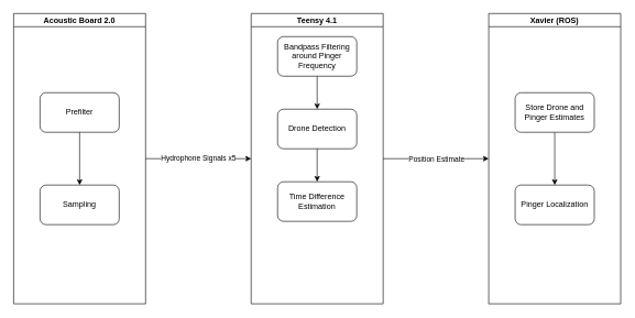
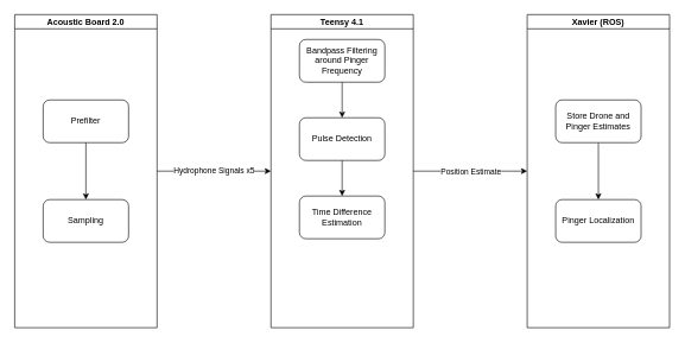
- <mxCell id="6" value="Drone Detection" style="whiteSpace=wrap;html=1;rounded=1;" parent="4" vertex="1"><mxGeometry x="40" y="145" width="120" height="60" as="geometry" /></mxCell>
+ <mxCell id="6" value="Pulse Detection" style="whiteSpace=wrap;html=1;rounded=1;" parent="4" vertex="1"><mxGeometry x="40" y="145" width="120" height="60" as="geometry" /></mxCell>
